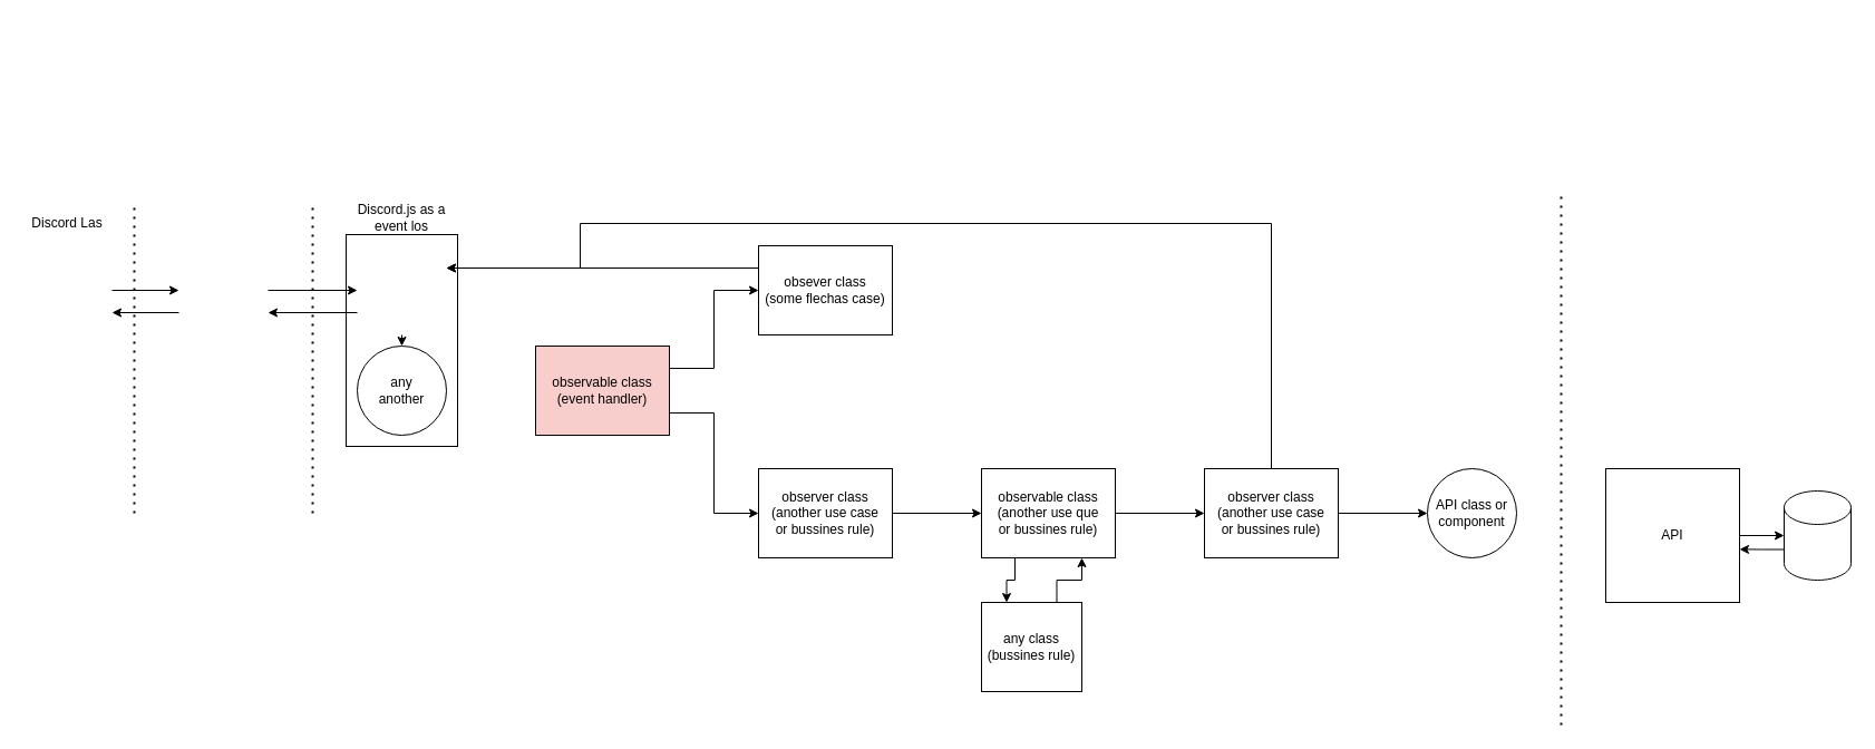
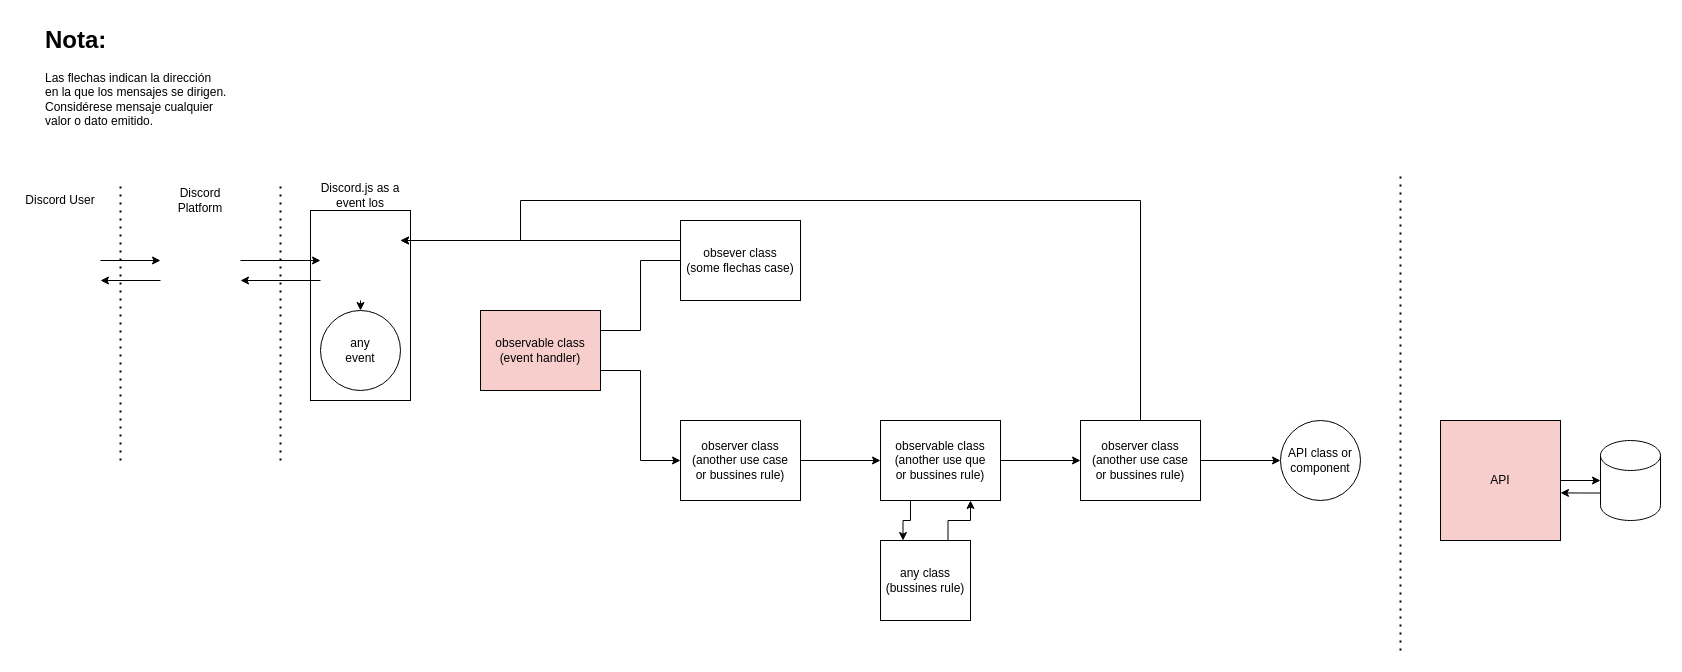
+ <mxCell id="3" value="&lt;h1&gt;Nota:&lt;br&gt;&lt;/h1&gt;&lt;p&gt;Las flechas indican la dirección en la que los mensajes se dirigen.&lt;br&gt;Considérese mensaje cualquier valor o dato emitido.&lt;br&gt;&lt;/p&gt;" style="text;html=1;strokeColor=none;fillColor=none;spacing=5;spacingTop=-20;whiteSpace=wrap;overflow=hidden;rounded=0;" vertex="1" parent="1"><mxGeometry x="40" y="20" width="190" height="120" as="geometry" /></mxCell>
- <mxCell id="14" value="Discord Las" style="text;html=1;strokeColor=none;fillColor=none;align=center;verticalAlign=middle;whiteSpace=wrap;rounded=0;" vertex="1" parent="1"><mxGeometry x="20" y="190" width="80" height="20" as="geometry" /></mxCell>
+ <mxCell id="14" value="Discord User" style="text;html=1;strokeColor=none;fillColor=none;align=center;verticalAlign=middle;whiteSpace=wrap;rounded=0;" vertex="1" parent="1"><mxGeometry x="20" y="190" width="80" height="20" as="geometry" /></mxCell>
+ <mxCell id="15" value="&lt;div&gt;Discord Platform&lt;/div&gt;" style="text;html=1;strokeColor=none;fillColor=none;align=center;verticalAlign=middle;whiteSpace=wrap;rounded=0;" vertex="1" parent="1"><mxGeometry x="180" y="190" width="40" height="20" as="geometry" /></mxCell>
- <mxCell id="19" style="edgeStyle=orthogonalEdgeStyle;rounded=0;orthogonalLoop=1;jettySize=auto;html=1;exitX=1;exitY=0.25;exitDx=0;exitDy=0;entryX=0;entryY=0.5;entryDx=0;entryDy=0;" edge="1" parent="1" source="20" target="22"><mxGeometry relative="1" as="geometry" /></mxCell>
+ <mxCell id="19" style="edgeStyle=orthogonalEdgeStyle;rounded=0;orthogonalLoop=1;jettySize=auto;html=1;exitX=1;exitY=0.25;exitDx=0;exitDy=0;entryX=0;entryY=0.5;entryDx=0;entryDy=0;endArrow=none;" edge="1" parent="1" source="20" target="22"><mxGeometry relative="1" as="geometry" /></mxCell>
- <mxCell id="17" value="&lt;div&gt;any&lt;/div&gt;&lt;div&gt;another&lt;/div&gt;" style="ellipse;whiteSpace=wrap;html=1;aspect=fixed;" vertex="1" parent="1"><mxGeometry x="320" y="310" width="80" height="80" as="geometry" /></mxCell>
+ <mxCell id="17" value="&lt;div&gt;any&lt;/div&gt;&lt;div&gt;event&lt;/div&gt;" style="ellipse;whiteSpace=wrap;html=1;aspect=fixed;" vertex="1" parent="1"><mxGeometry x="320" y="310" width="80" height="80" as="geometry" /></mxCell>
- <mxCell id="35" value="API" style="whiteSpace=wrap;html=1;aspect=fixed;" vertex="1" parent="1"><mxGeometry x="1440" y="420" width="120" height="120" as="geometry" /></mxCell>
+ <mxCell id="35" value="API" style="whiteSpace=wrap;html=1;aspect=fixed;fillColor=#f8cecc;" vertex="1" parent="1"><mxGeometry x="1440" y="420" width="120" height="120" as="geometry" /></mxCell>
